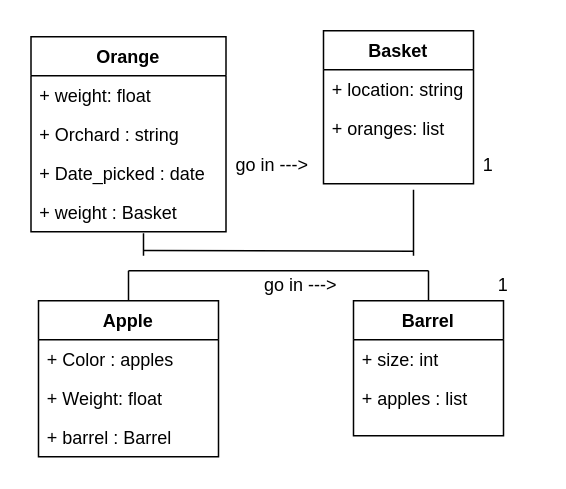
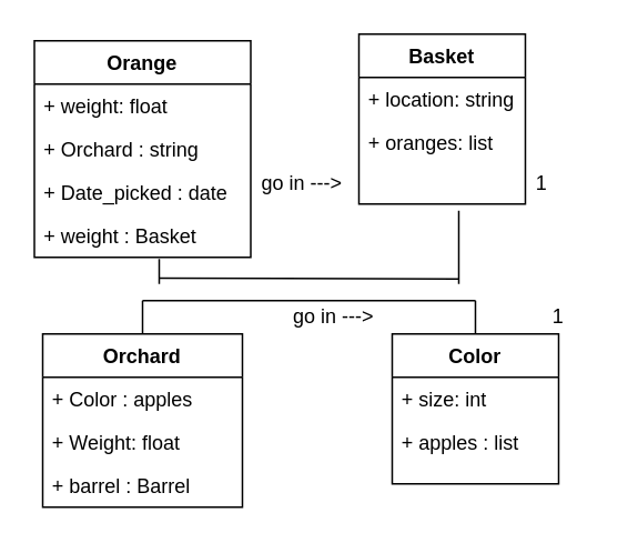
- <mxCell id="18" value="Apple" style="swimlane;fontStyle=1;align=center;verticalAlign=top;childLayout=stackLayout;horizontal=1;startSize=26;horizontalStack=0;resizeParent=1;resizeParentMax=0;resizeLast=0;collapsible=1;marginBottom=0;" vertex="1" parent="1"><mxGeometry x="25" y="200" width="120" height="104" as="geometry" /></mxCell>
+ <mxCell id="18" value="Orchard" style="swimlane;fontStyle=1;align=center;verticalAlign=top;childLayout=stackLayout;horizontal=1;startSize=26;horizontalStack=0;resizeParent=1;resizeParentMax=0;resizeLast=0;collapsible=1;marginBottom=0;" vertex="1" parent="1"><mxGeometry x="25" y="200" width="120" height="104" as="geometry" /></mxCell>
- <mxCell id="22" value="Barrel" style="swimlane;fontStyle=1;align=center;verticalAlign=top;childLayout=stackLayout;horizontal=1;startSize=26;horizontalStack=0;resizeParent=1;resizeParentMax=0;resizeLast=0;collapsible=1;marginBottom=0;" vertex="1" parent="1"><mxGeometry x="235" y="200" width="100" height="90" as="geometry" /></mxCell>
+ <mxCell id="22" value="Color" style="swimlane;fontStyle=1;align=center;verticalAlign=top;childLayout=stackLayout;horizontal=1;startSize=26;horizontalStack=0;resizeParent=1;resizeParentMax=0;resizeLast=0;collapsible=1;marginBottom=0;" vertex="1" parent="1"><mxGeometry x="235" y="200" width="100" height="90" as="geometry" /></mxCell>
